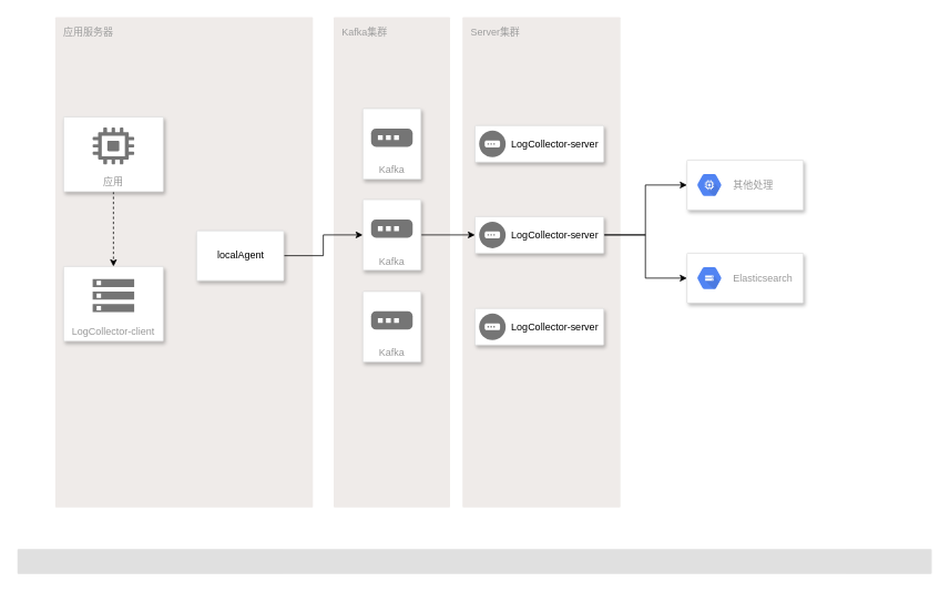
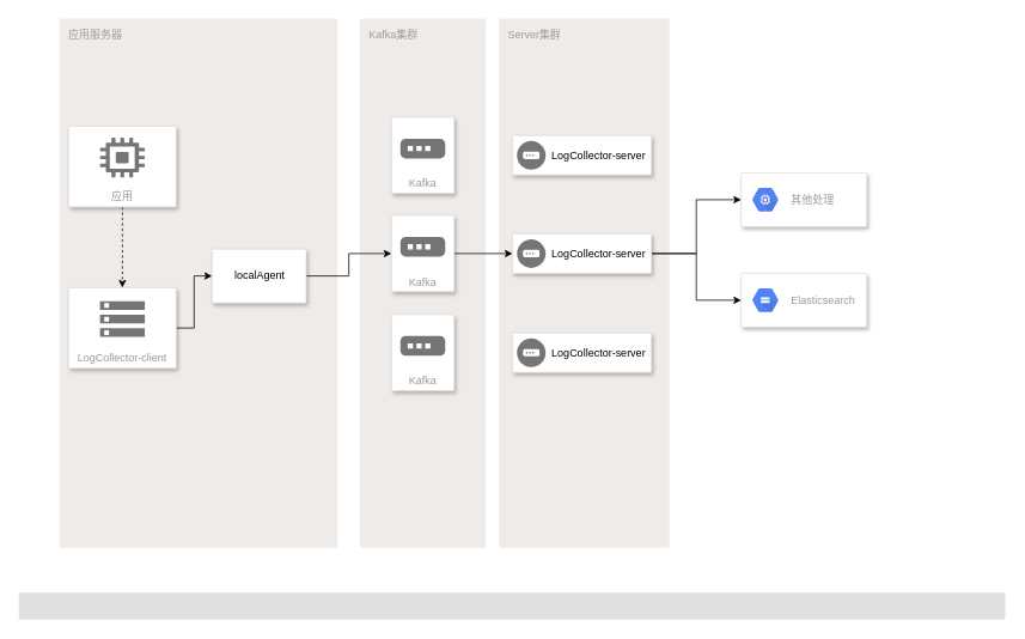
+ <mxCell id="9" style="edgeStyle=orthogonalEdgeStyle;rounded=0;orthogonalLoop=1;jettySize=auto;html=1;fontSize=12;" edge="1" parent="1" source="10" target="13"><mxGeometry relative="1" as="geometry" /></mxCell>
